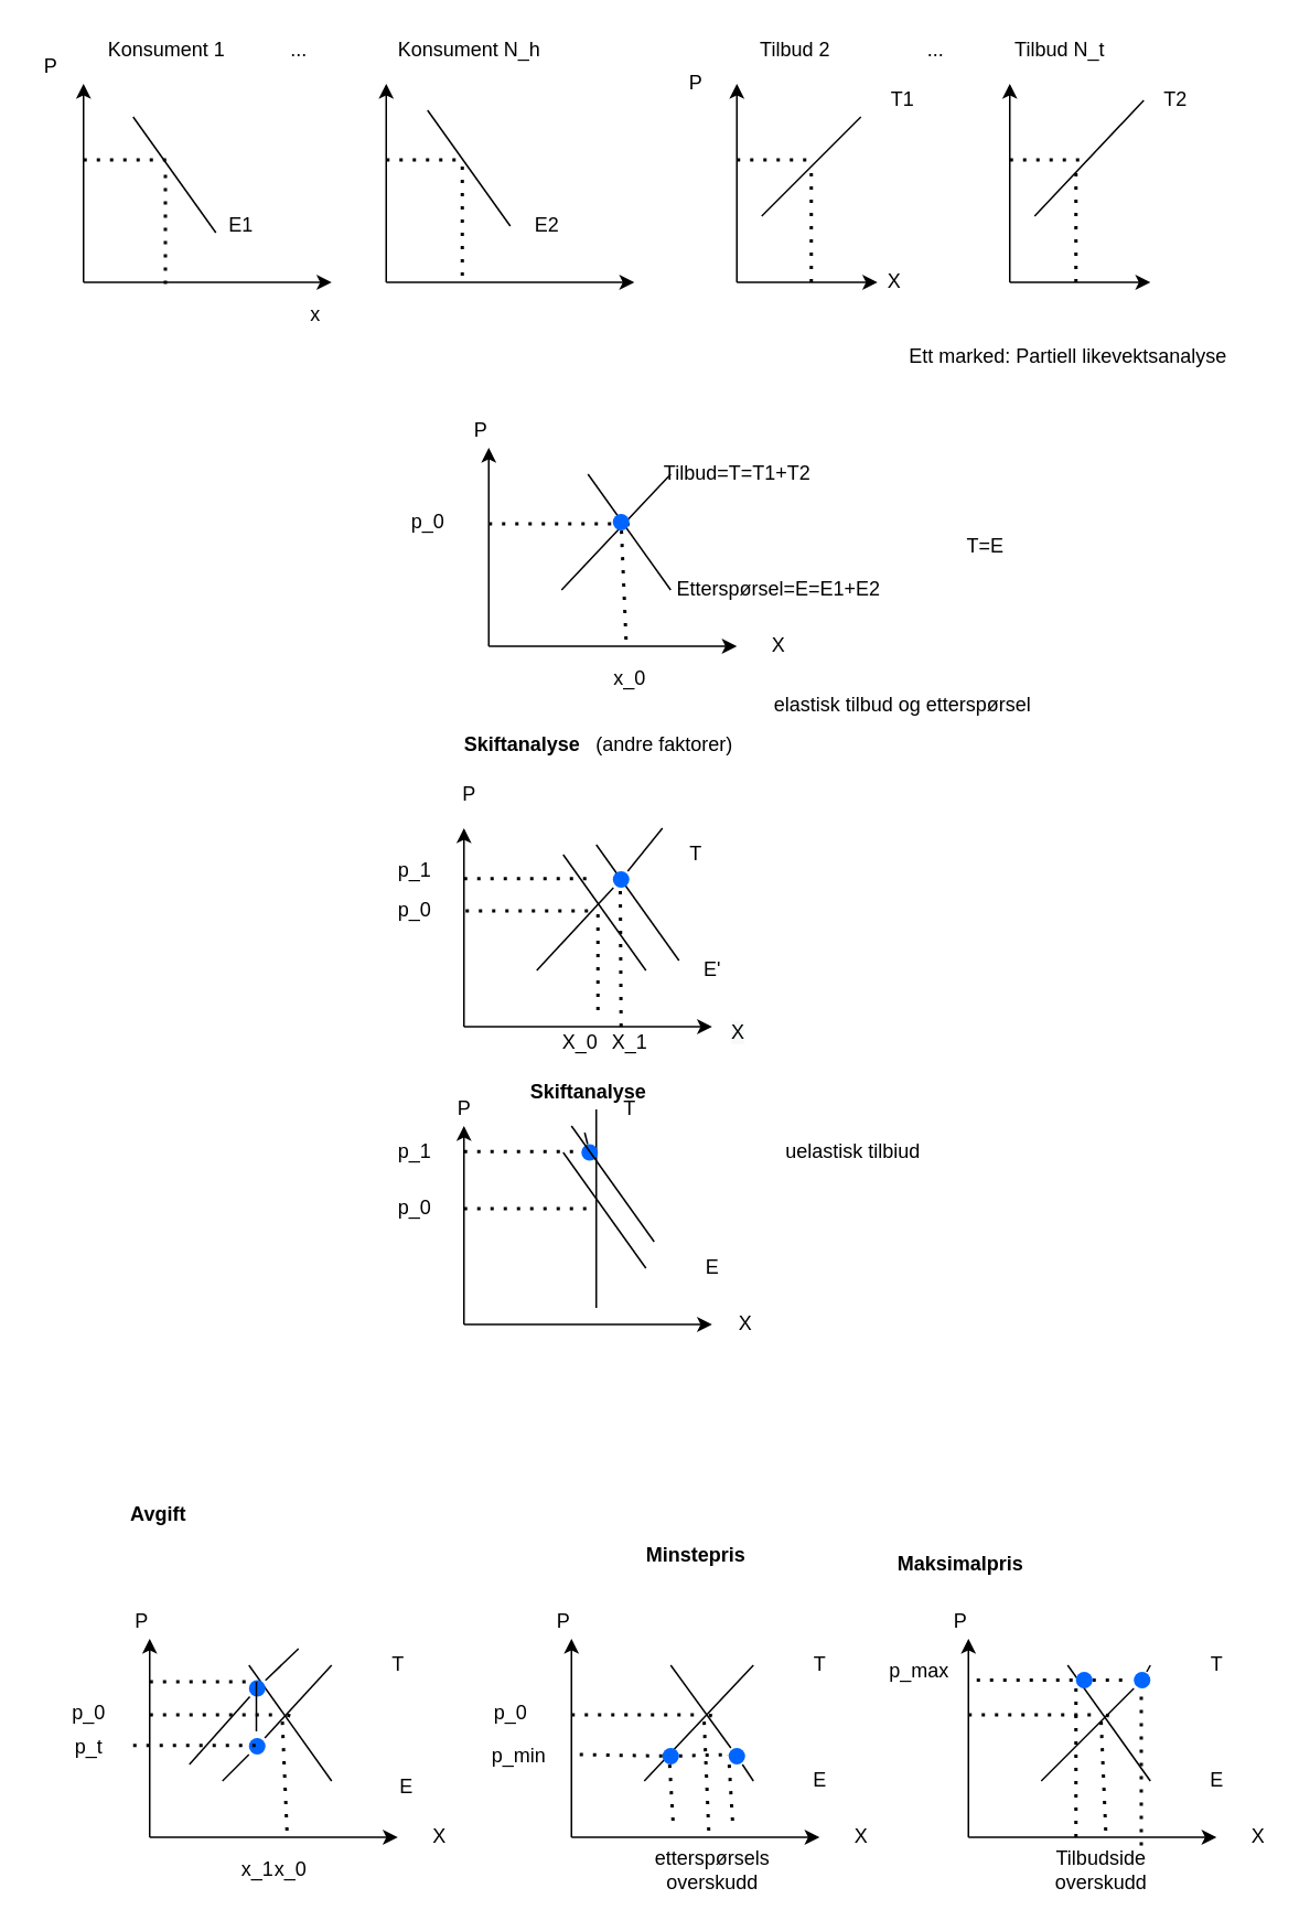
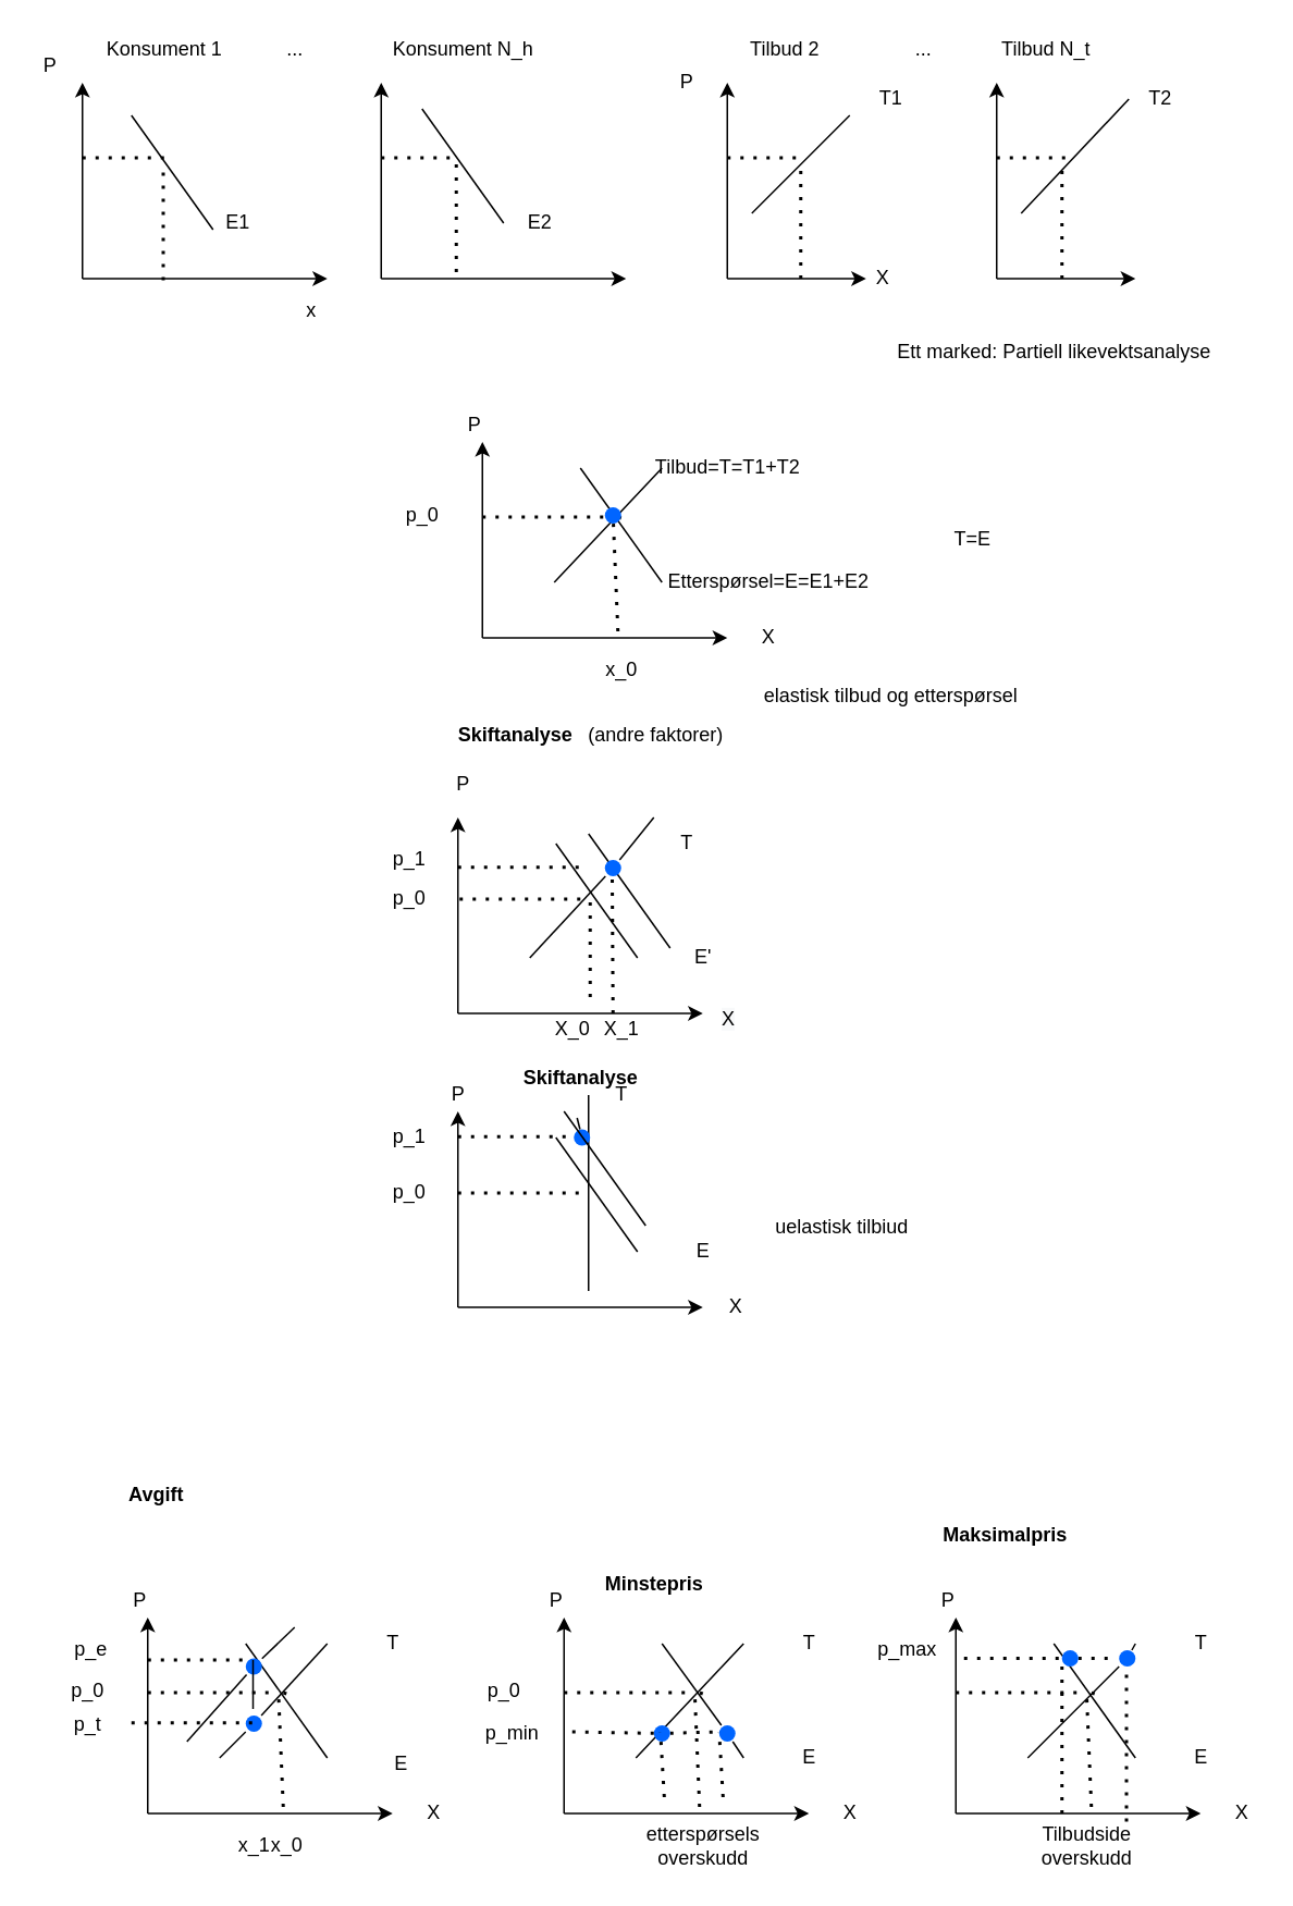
- <mxCell id="109" value="uelastisk tilbiud" style="text;html=1;align=center;verticalAlign=middle;resizable=0;points=[];autosize=1;" parent="1" vertex="1"><mxGeometry x="465" y="686" width="100" height="20" as="geometry" /></mxCell>
+ <mxCell id="109" value="uelastisk tilbiud" style="text;html=1;align=center;verticalAlign=middle;resizable=0;points=[];autosize=1;" parent="1" vertex="1"><mxGeometry x="465" y="741" width="100" height="20" as="geometry" /></mxCell>
- <mxCell id="81" value="&lt;b&gt;Minstepris&lt;/b&gt;" style="text;html=1;align=center;verticalAlign=middle;resizable=0;points=[];autosize=1;" parent="1" vertex="1"><mxGeometry x="380" y="930" width="80" height="20" as="geometry" /></mxCell>
+ <mxCell id="81" value="&lt;b&gt;Minstepris&lt;/b&gt;" style="text;html=1;align=center;verticalAlign=middle;resizable=0;points=[];autosize=1;" parent="1" vertex="1"><mxGeometry x="360" y="960" width="80" height="20" as="geometry" /></mxCell>
- <mxCell id="110" value="&lt;b&gt;Maksimalpris&lt;/b&gt;" style="text;html=1;align=center;verticalAlign=middle;resizable=0;points=[];autosize=1;" parent="1" vertex="1"><mxGeometry x="535" y="935" width="90" height="20" as="geometry" /></mxCell>
+ <mxCell id="110" value="&lt;b&gt;Maksimalpris&lt;/b&gt;" style="text;html=1;align=center;verticalAlign=middle;resizable=0;points=[];autosize=1;" parent="1" vertex="1"><mxGeometry x="570" y="930" width="90" height="20" as="geometry" /></mxCell>
+ <mxCell id="123" value="p_e" style="text;html=1;align=center;verticalAlign=middle;resizable=0;points=[];autosize=1;" parent="1" vertex="1"><mxGeometry x="35" y="1000" width="40" height="20" as="geometry" /></mxCell>
